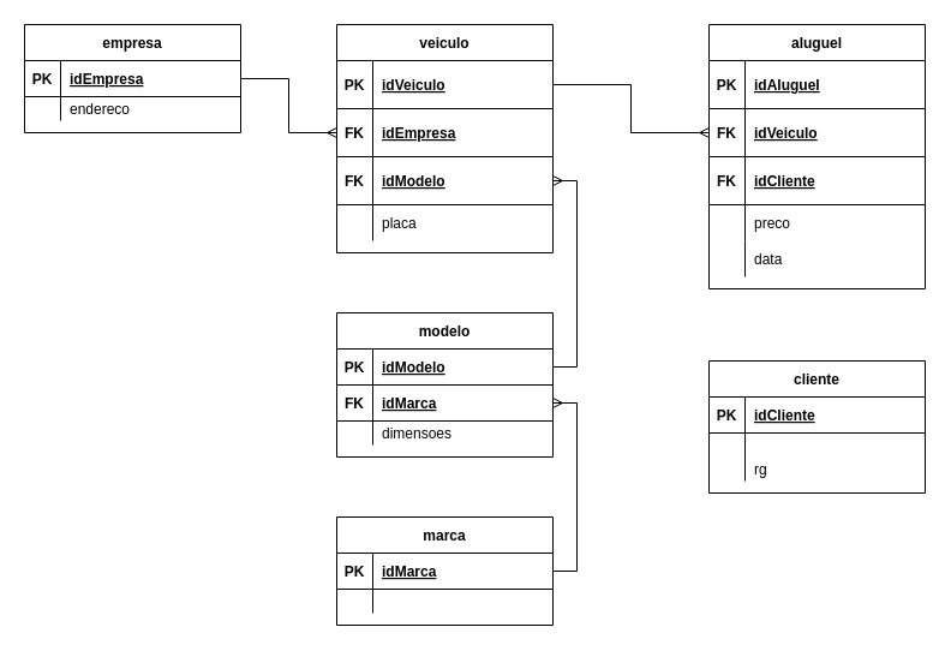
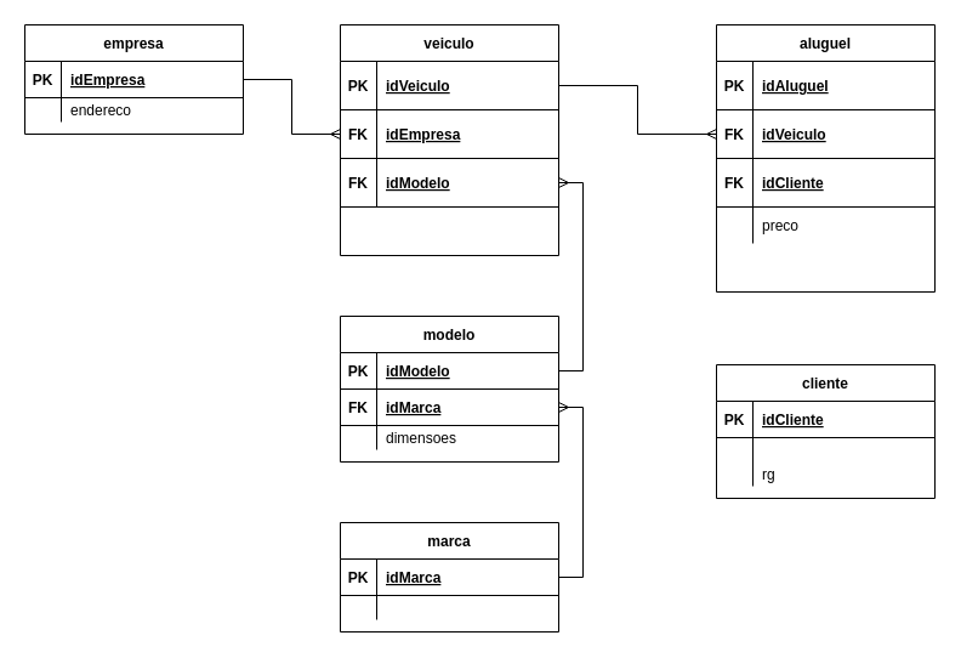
- <mxCell id="21" value="placa" style="shape=partialRectangle;connectable=0;fillColor=none;top=0;left=0;bottom=0;right=0;align=left;spacingLeft=6;overflow=hidden;" vertex="1" parent="19"><mxGeometry x="30" width="150" height="30" as="geometry" /></mxCell>
- <mxCell id="57" value="data" style="shape=partialRectangle;connectable=0;fillColor=none;top=0;left=0;bottom=0;right=0;align=left;spacingLeft=6;overflow=hidden;" vertex="1" parent="55"><mxGeometry x="30" width="150" height="30" as="geometry" /></mxCell>
